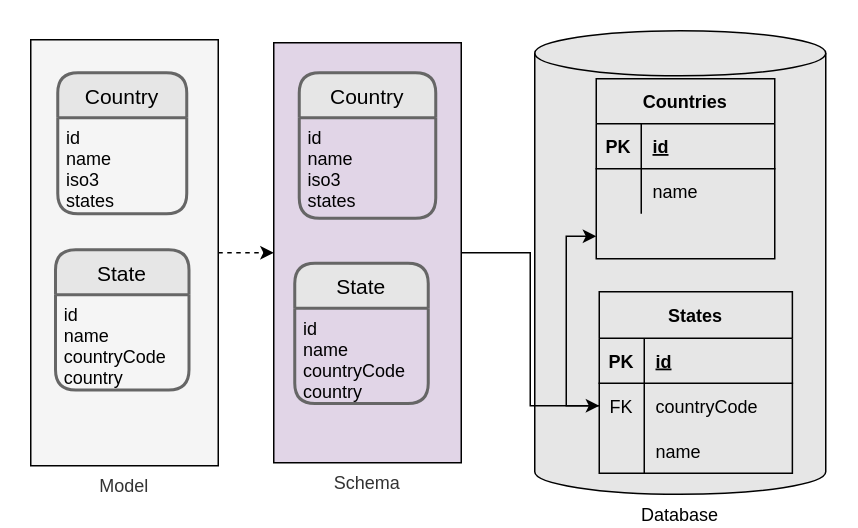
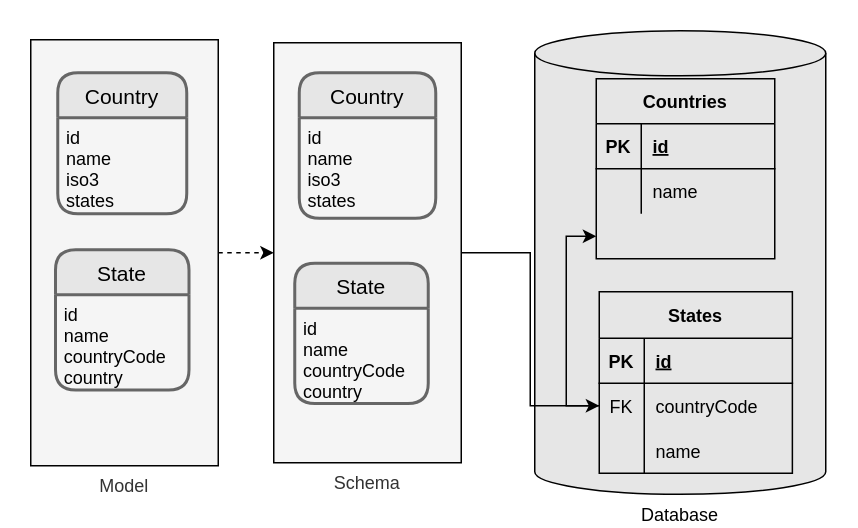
- <mxCell id="30" value="Schema" style="rounded=0;whiteSpace=wrap;html=1;labelBackgroundColor=none;sketch=0;fillColor=#e1d5e7;fontColor=#333333;strokeColor=#000000;labelPosition=center;verticalLabelPosition=bottom;align=center;verticalAlign=top;" parent="1" vertex="1"><mxGeometry x="182" y="28" width="125" height="280" as="geometry" /></mxCell>
+ <mxCell id="30" value="Schema" style="rounded=0;whiteSpace=wrap;html=1;labelBackgroundColor=none;sketch=0;fillColor=#f5f5f5;fontColor=#333333;strokeColor=#000000;labelPosition=center;verticalLabelPosition=bottom;align=center;verticalAlign=top;" parent="1" vertex="1"><mxGeometry x="182" y="28" width="125" height="280" as="geometry" /></mxCell>
